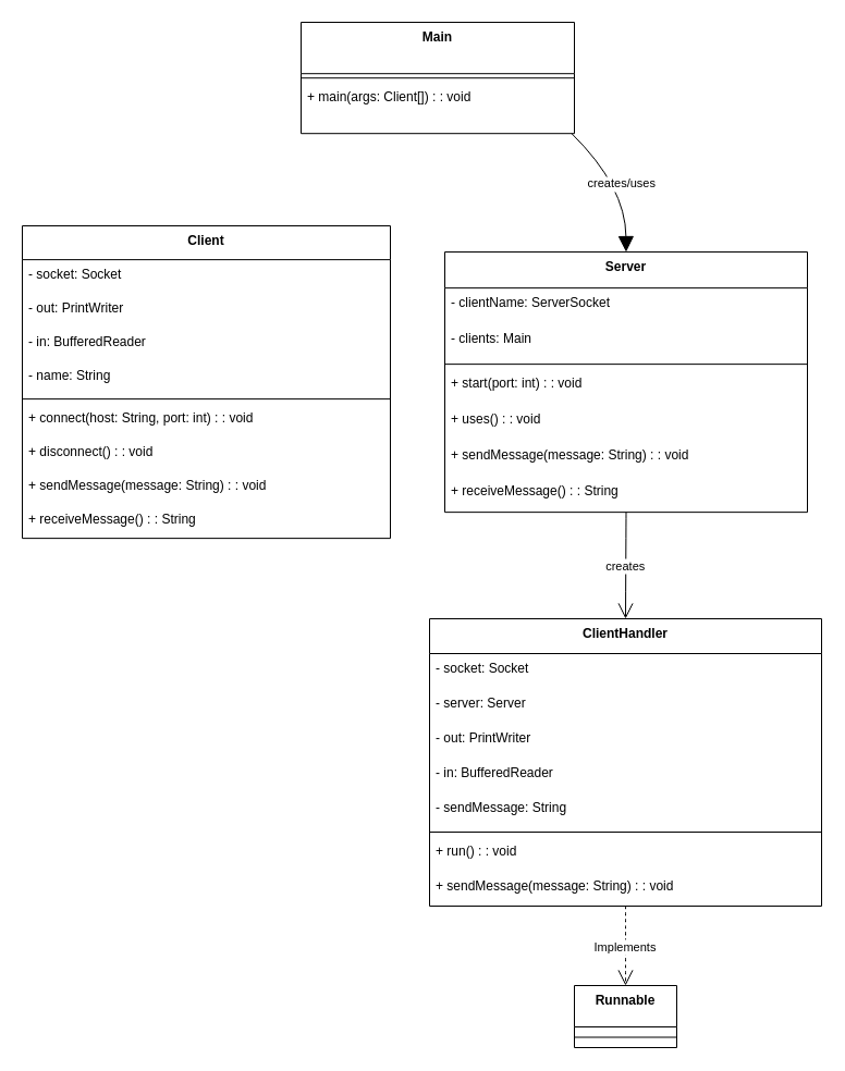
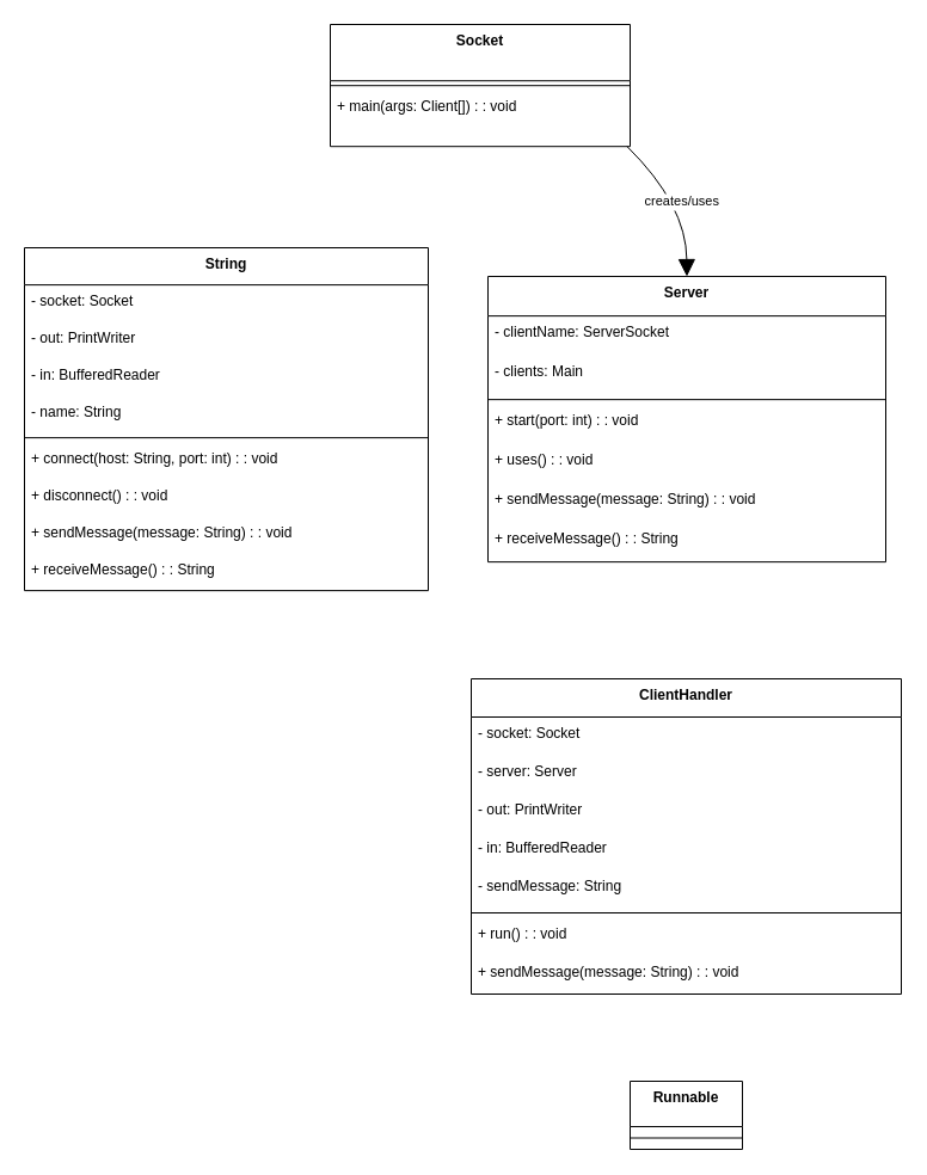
- <mxCell id="2" value="Main" style="swimlane;fontStyle=1;align=center;verticalAlign=top;childLayout=stackLayout;horizontal=1;startSize=47.2;horizontalStack=0;resizeParent=1;resizeParentMax=0;resizeLast=0;collapsible=0;marginBottom=0;" parent="1" vertex="1"><mxGeometry x="276" y="20" width="251" height="102.2" as="geometry" /></mxCell>
+ <mxCell id="2" value="Socket" style="swimlane;fontStyle=1;align=center;verticalAlign=top;childLayout=stackLayout;horizontal=1;startSize=47.2;horizontalStack=0;resizeParent=1;resizeParentMax=0;resizeLast=0;collapsible=0;marginBottom=0;" parent="1" vertex="1"><mxGeometry x="276" y="20" width="251" height="102.2" as="geometry" /></mxCell>
- <mxCell id="5" value="Client" style="swimlane;fontStyle=1;align=center;verticalAlign=top;childLayout=stackLayout;horizontal=1;startSize=31.111;horizontalStack=0;resizeParent=1;resizeParentMax=0;resizeLast=0;collapsible=0;marginBottom=0;" parent="1" vertex="1"><mxGeometry x="20" y="207" width="338" height="287.111" as="geometry" /></mxCell>
+ <mxCell id="5" value="String" style="swimlane;fontStyle=1;align=center;verticalAlign=top;childLayout=stackLayout;horizontal=1;startSize=31.111;horizontalStack=0;resizeParent=1;resizeParentMax=0;resizeLast=0;collapsible=0;marginBottom=0;" parent="1" vertex="1"><mxGeometry x="20" y="207" width="338" height="287.111" as="geometry" /></mxCell>
- <mxCell id="35" value="creates" style="curved=1;startArrow=none;endArrow=open;endSize=12;exitX=0.5;exitY=1;entryX=0.5;entryY=0;" parent="1" source="15" target="23" edge="1"><mxGeometry relative="1" as="geometry"><Array as="points" /></mxGeometry></mxCell>
- <mxCell id="36" value="Implements" style="curved=1;dashed=1;startArrow=none;endArrow=open;endSize=12;exitX=0.5;exitY=1;entryX=0.5;entryY=0;" parent="1" source="23" target="32" edge="1"><mxGeometry relative="1" as="geometry"><Array as="points" /></mxGeometry></mxCell>
